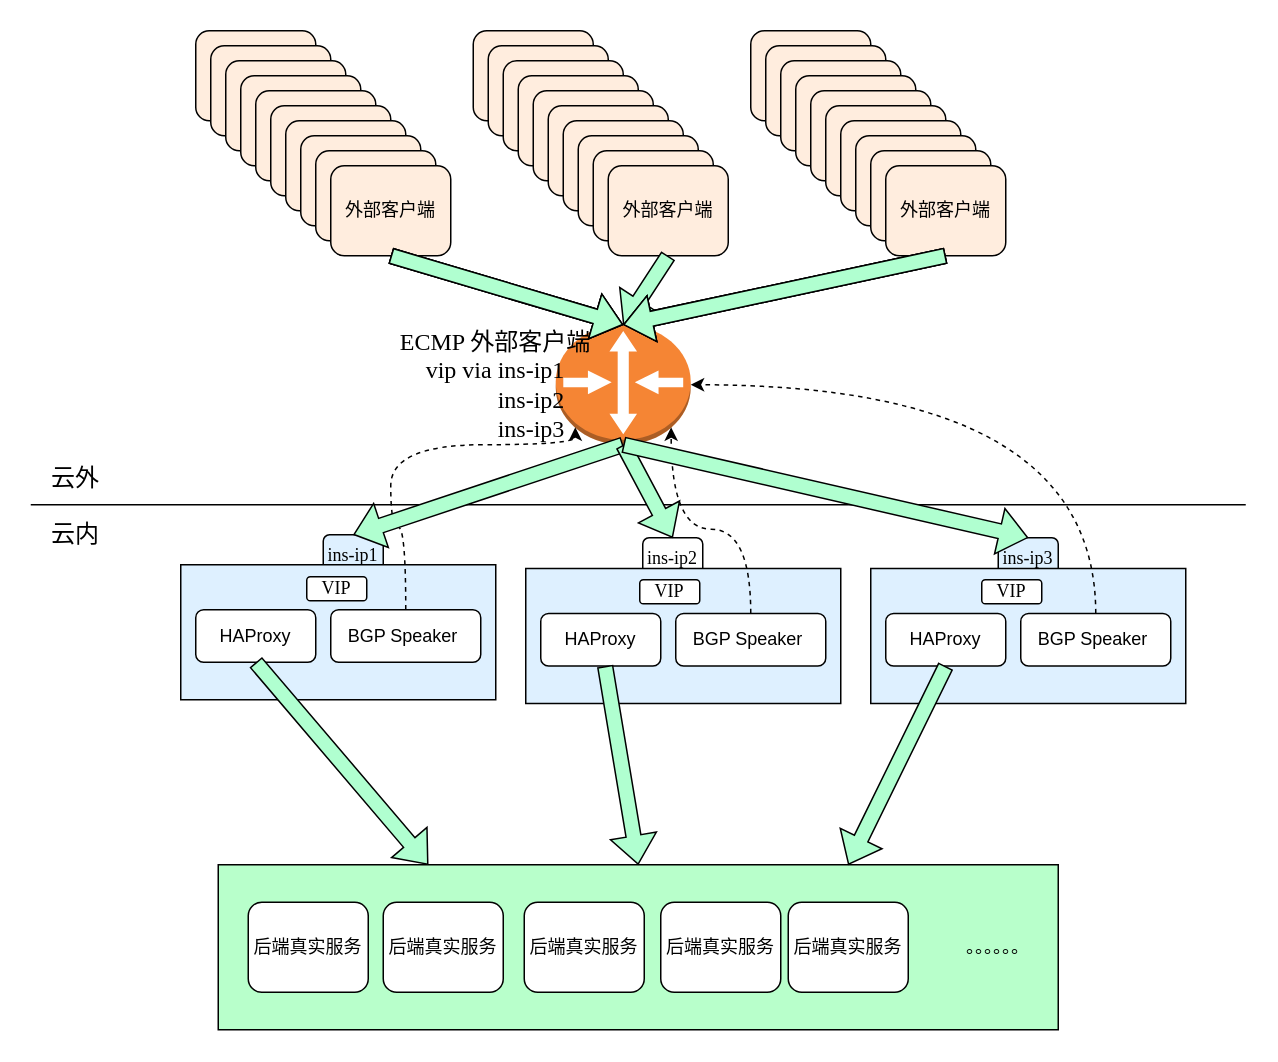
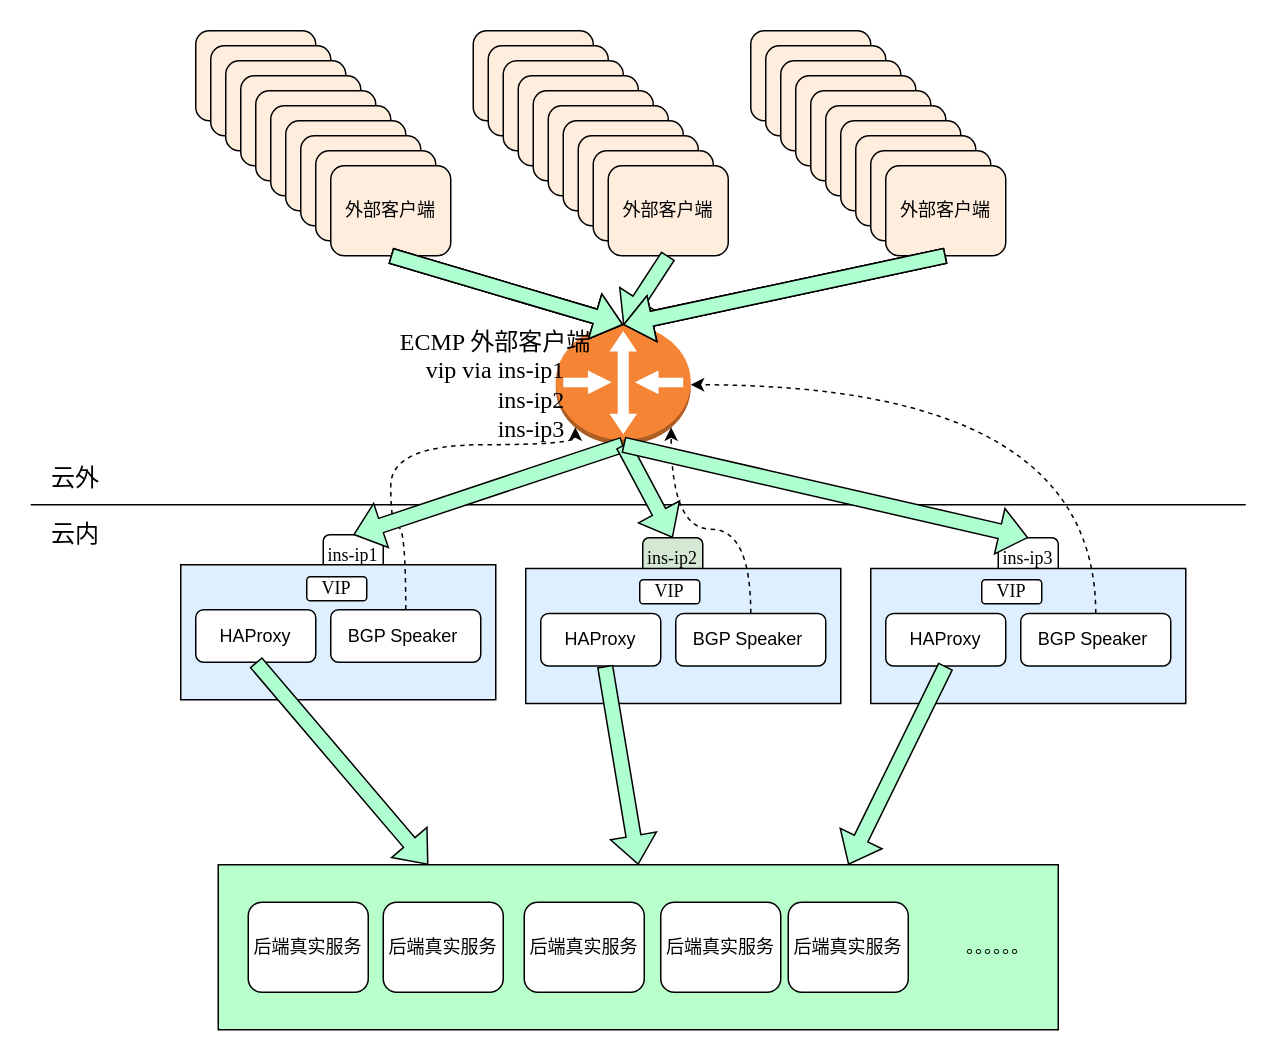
- <mxCell id="4" value="ins-ip1" style="rounded=1;whiteSpace=wrap;html=1;fontFamily=Comic Sans MS;fontSize=12;fillColor=#def0ff;" vertex="1" parent="1"><mxGeometry x="215" y="356" width="40" height="28" as="geometry" /></mxCell>
+ <mxCell id="4" value="ins-ip1" style="rounded=1;whiteSpace=wrap;html=1;fontFamily=Comic Sans MS;fontSize=12;fillColor=#FFFFFF;" vertex="1" parent="1"><mxGeometry x="215" y="356" width="40" height="28" as="geometry" /></mxCell>
- <mxCell id="3" value="ins-ip2" style="rounded=1;whiteSpace=wrap;html=1;fontFamily=Comic Sans MS;fontSize=12;fillColor=#FFFFFF;" vertex="1" parent="1"><mxGeometry x="428" y="358" width="40" height="28" as="geometry" /></mxCell>
+ <mxCell id="3" value="ins-ip2" style="rounded=1;whiteSpace=wrap;html=1;fontFamily=Comic Sans MS;fontSize=12;fillColor=#d5e8d4;" vertex="1" parent="1"><mxGeometry x="428" y="358" width="40" height="28" as="geometry" /></mxCell>
- <mxCell id="2" value="ins-ip3" style="rounded=1;whiteSpace=wrap;html=1;fontFamily=Comic Sans MS;fontSize=12;fillColor=#def0ff;" vertex="1" parent="1"><mxGeometry x="665" y="358" width="40" height="28" as="geometry" /></mxCell>
+ <mxCell id="2" value="ins-ip3" style="rounded=1;whiteSpace=wrap;html=1;fontFamily=Comic Sans MS;fontSize=12;fillColor=#FFFFFF;" vertex="1" parent="1"><mxGeometry x="665" y="358" width="40" height="28" as="geometry" /></mxCell>
